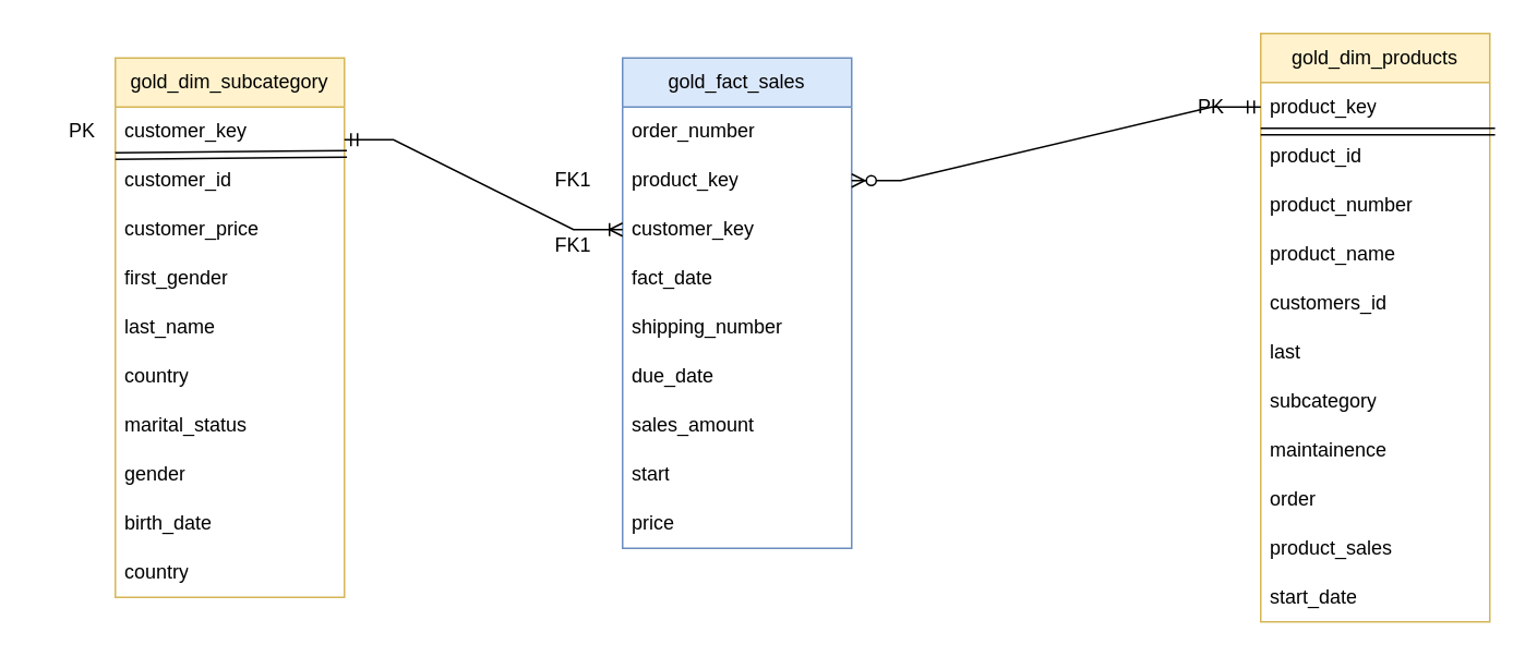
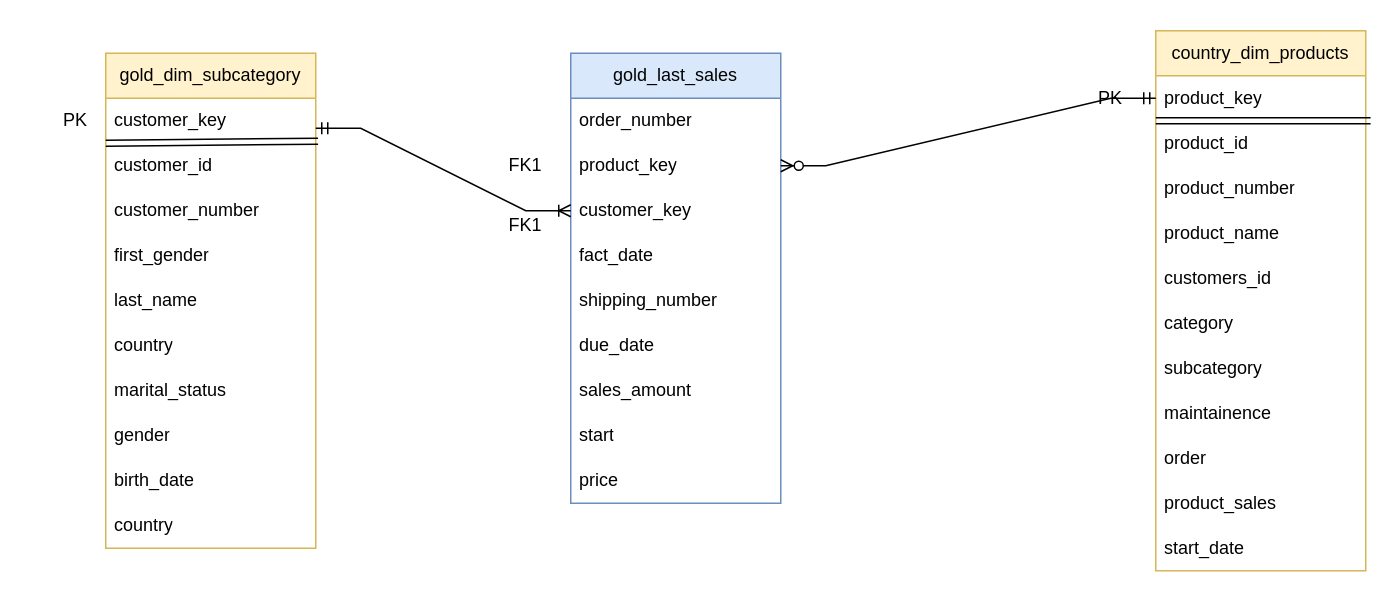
- <mxCell id="24" value="gold_dim_products" style="swimlane;fontStyle=0;childLayout=stackLayout;horizontal=1;startSize=30;horizontalStack=0;resizeParent=1;resizeParentMax=0;resizeLast=0;collapsible=1;marginBottom=0;whiteSpace=wrap;html=1;fillColor=#fff2cc;strokeColor=#d6b656;" parent="1" vertex="1"><mxGeometry x="770" y="20" width="140" height="360" as="geometry" /></mxCell>
+ <mxCell id="24" value="country_dim_products" style="swimlane;fontStyle=0;childLayout=stackLayout;horizontal=1;startSize=30;horizontalStack=0;resizeParent=1;resizeParentMax=0;resizeLast=0;collapsible=1;marginBottom=0;whiteSpace=wrap;html=1;fillColor=#fff2cc;strokeColor=#d6b656;" parent="1" vertex="1"><mxGeometry x="770" y="20" width="140" height="360" as="geometry" /></mxCell>
- <mxCell id="14" value="gold_fact_sales" style="swimlane;fontStyle=0;childLayout=stackLayout;horizontal=1;startSize=30;horizontalStack=0;resizeParent=1;resizeParentMax=0;resizeLast=0;collapsible=1;marginBottom=0;whiteSpace=wrap;html=1;fillColor=#dae8fc;strokeColor=#6c8ebf;" parent="1" vertex="1"><mxGeometry x="380" y="35" width="140" height="300" as="geometry" /></mxCell>
+ <mxCell id="14" value="gold_last_sales" style="swimlane;fontStyle=0;childLayout=stackLayout;horizontal=1;startSize=30;horizontalStack=0;resizeParent=1;resizeParentMax=0;resizeLast=0;collapsible=1;marginBottom=0;whiteSpace=wrap;html=1;fillColor=#dae8fc;strokeColor=#6c8ebf;" parent="1" vertex="1"><mxGeometry x="380" y="35" width="140" height="300" as="geometry" /></mxCell>
- <mxCell id="6" value="customer_price" style="text;strokeColor=none;fillColor=none;align=left;verticalAlign=middle;spacingLeft=4;spacingRight=4;overflow=hidden;points=[[0,0.5],[1,0.5]];portConstraint=eastwest;rotatable=0;whiteSpace=wrap;html=1;" parent="2" vertex="1"><mxGeometry y="90" width="140" height="30" as="geometry" /></mxCell>
+ <mxCell id="6" value="customer_number" style="text;strokeColor=none;fillColor=none;align=left;verticalAlign=middle;spacingLeft=4;spacingRight=4;overflow=hidden;points=[[0,0.5],[1,0.5]];portConstraint=eastwest;rotatable=0;whiteSpace=wrap;html=1;" parent="2" vertex="1"><mxGeometry y="90" width="140" height="30" as="geometry" /></mxCell>
- <mxCell id="31" value="last" style="text;strokeColor=none;fillColor=none;align=left;verticalAlign=middle;spacingLeft=4;spacingRight=4;overflow=hidden;points=[[0,0.5],[1,0.5]];portConstraint=eastwest;rotatable=0;whiteSpace=wrap;html=1;" parent="24" vertex="1"><mxGeometry y="180" width="140" height="30" as="geometry" /></mxCell>
+ <mxCell id="31" value="category" style="text;strokeColor=none;fillColor=none;align=left;verticalAlign=middle;spacingLeft=4;spacingRight=4;overflow=hidden;points=[[0,0.5],[1,0.5]];portConstraint=eastwest;rotatable=0;whiteSpace=wrap;html=1;" parent="24" vertex="1"><mxGeometry y="180" width="140" height="30" as="geometry" /></mxCell>
